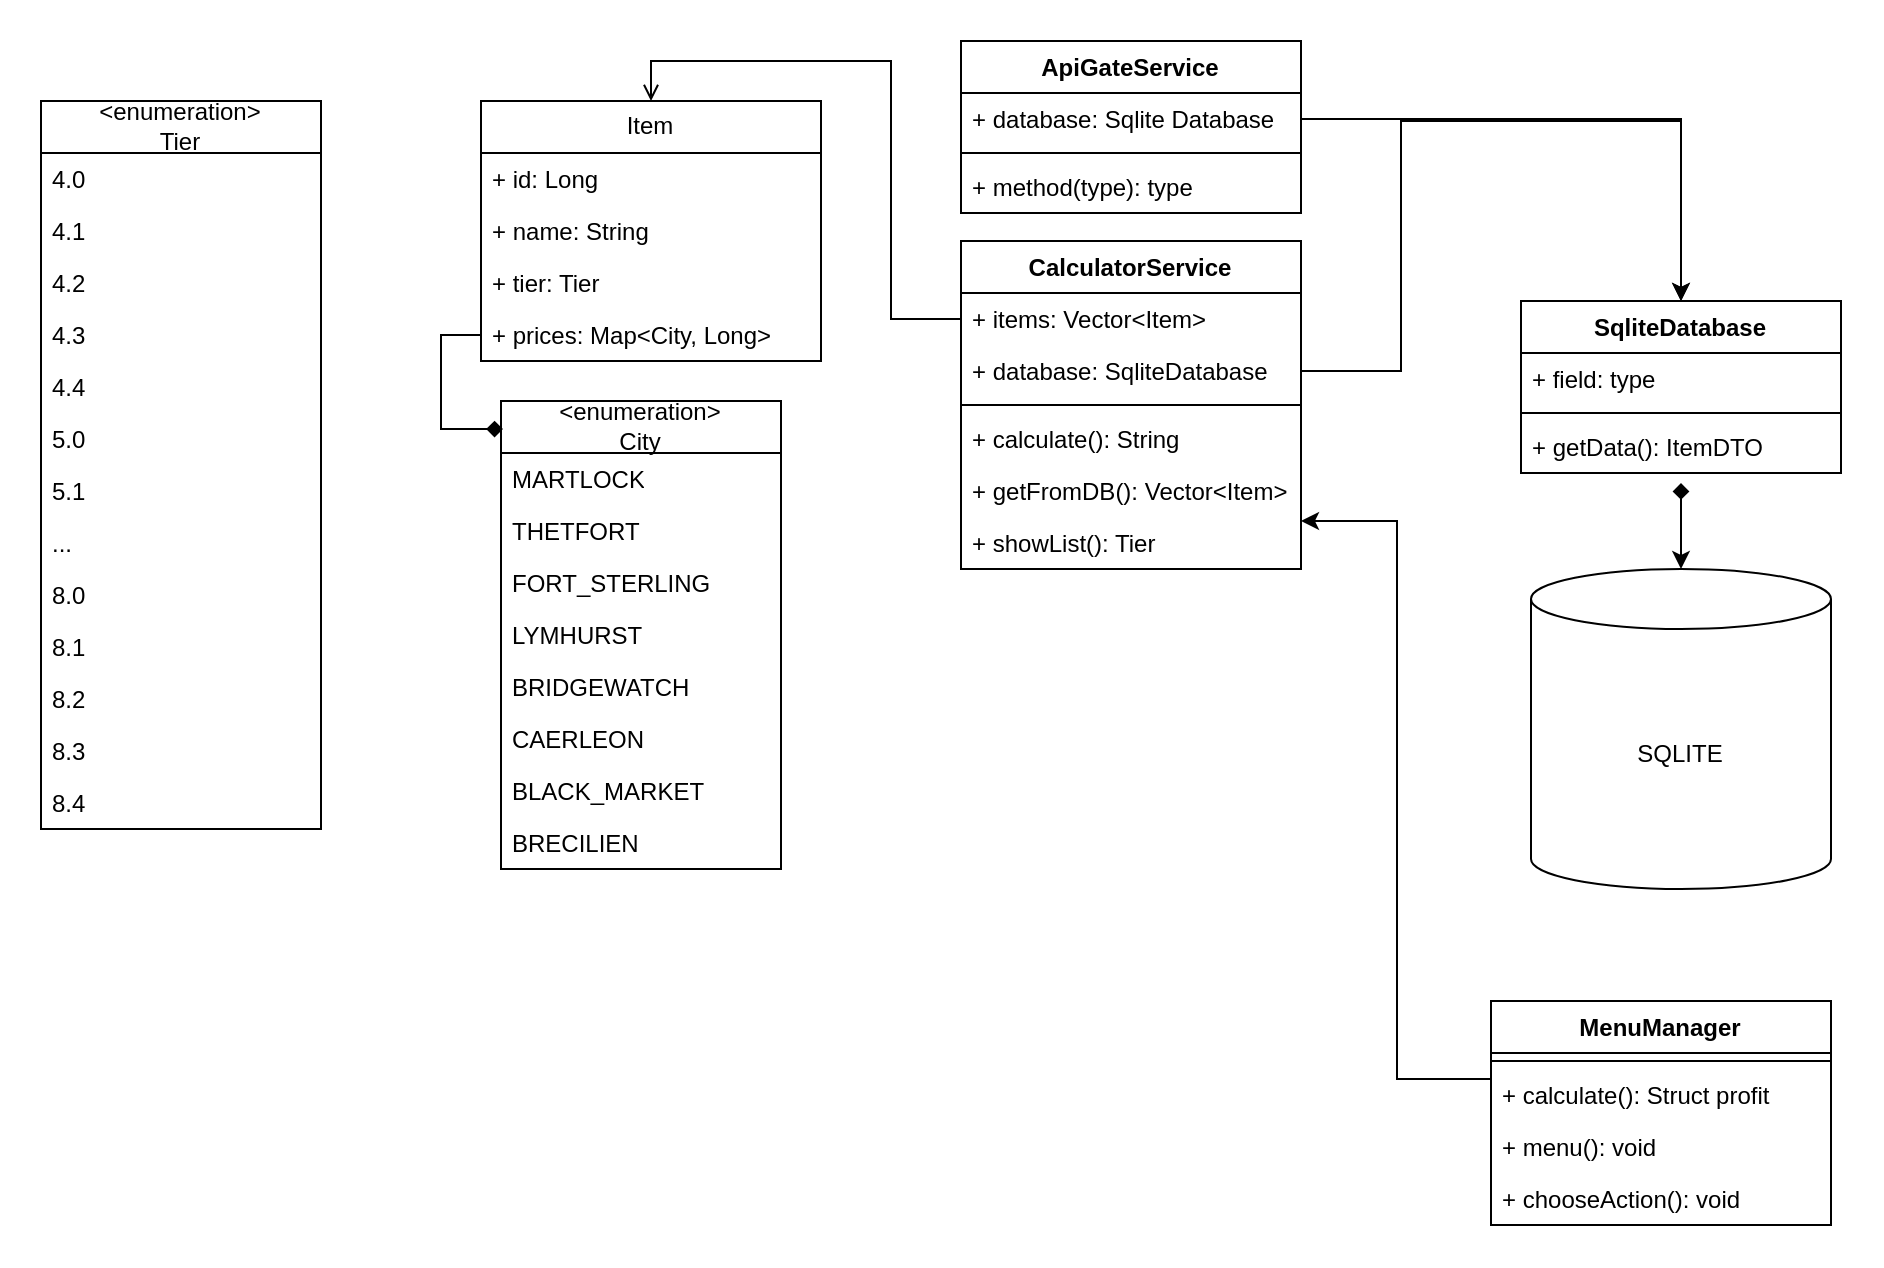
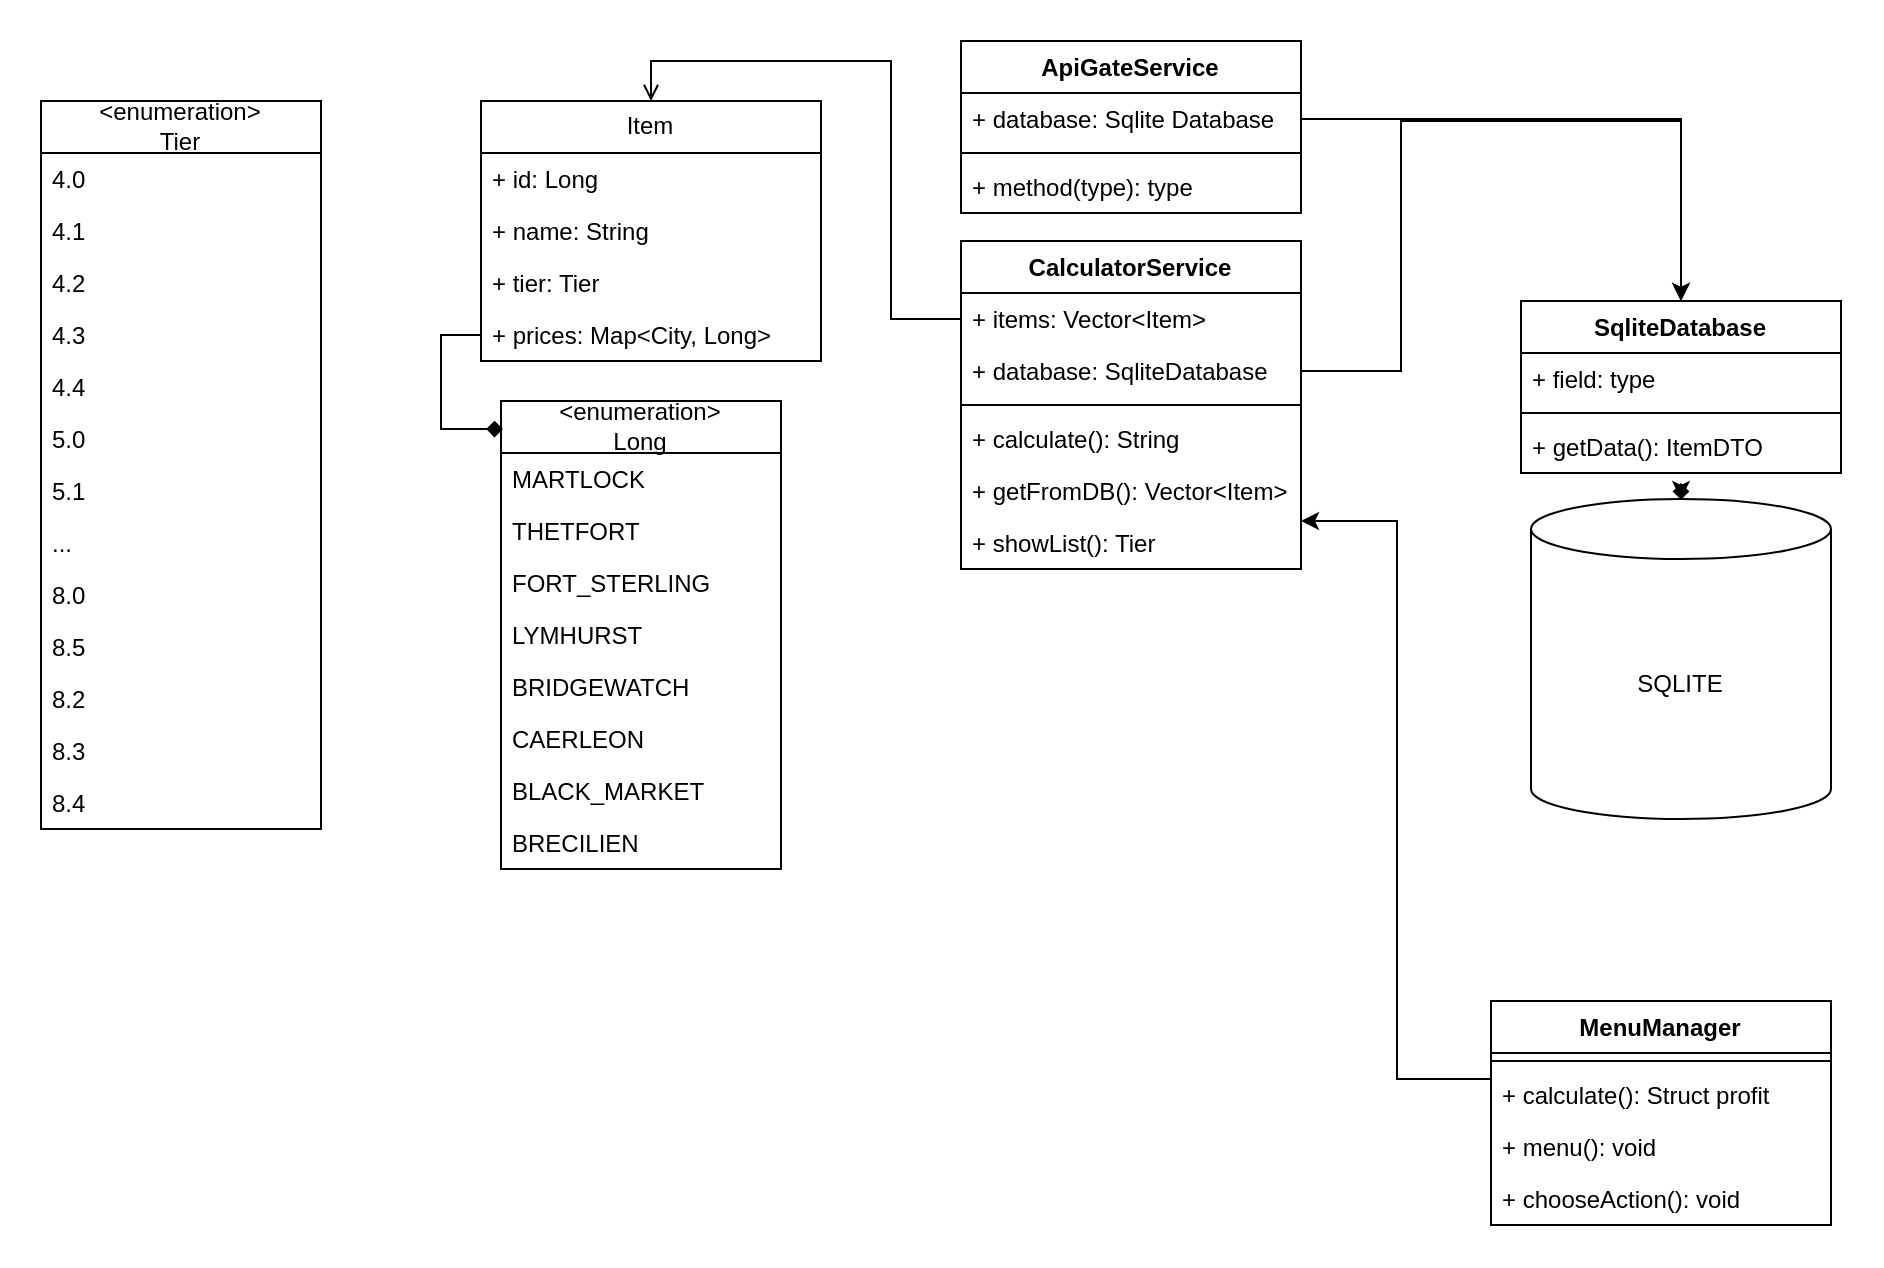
- <mxCell id="7" value="&amp;lt;enumeration&amp;gt;&lt;div&gt;City&lt;/div&gt;" style="swimlane;fontStyle=0;childLayout=stackLayout;horizontal=1;startSize=26;fillColor=none;horizontalStack=0;resizeParent=1;resizeParentMax=0;resizeLast=0;collapsible=1;marginBottom=0;whiteSpace=wrap;html=1;" parent="1" vertex="1"><mxGeometry x="250" y="200" width="140" height="234" as="geometry" /></mxCell>
+ <mxCell id="7" value="&amp;lt;enumeration&amp;gt;&lt;div&gt;Long&lt;/div&gt;" style="swimlane;fontStyle=0;childLayout=stackLayout;horizontal=1;startSize=26;fillColor=none;horizontalStack=0;resizeParent=1;resizeParentMax=0;resizeLast=0;collapsible=1;marginBottom=0;whiteSpace=wrap;html=1;" parent="1" vertex="1"><mxGeometry x="250" y="200" width="140" height="234" as="geometry" /></mxCell>
- <mxCell id="26" value="8.1" style="text;strokeColor=none;fillColor=none;align=left;verticalAlign=top;spacingLeft=4;spacingRight=4;overflow=hidden;rotatable=0;points=[[0,0.5],[1,0.5]];portConstraint=eastwest;whiteSpace=wrap;html=1;" parent="16" vertex="1"><mxGeometry y="260" width="140" height="26" as="geometry" /></mxCell>
+ <mxCell id="26" value="8.5" style="text;strokeColor=none;fillColor=none;align=left;verticalAlign=top;spacingLeft=4;spacingRight=4;overflow=hidden;rotatable=0;points=[[0,0.5],[1,0.5]];portConstraint=eastwest;whiteSpace=wrap;html=1;" parent="16" vertex="1"><mxGeometry y="260" width="140" height="26" as="geometry" /></mxCell>
- <mxCell id="49" value="SQLITE" style="shape=cylinder3;whiteSpace=wrap;html=1;boundedLbl=1;backgroundOutline=1;size=15;fillColor=none;" parent="1" vertex="1"><mxGeometry x="765" y="284" width="150" height="160" as="geometry" /></mxCell>
+ <mxCell id="49" value="SQLITE" style="shape=cylinder3;whiteSpace=wrap;html=1;boundedLbl=1;backgroundOutline=1;size=15;fillColor=none;" parent="1" vertex="1"><mxGeometry x="765" y="249" width="150" height="160" as="geometry" /></mxCell>
